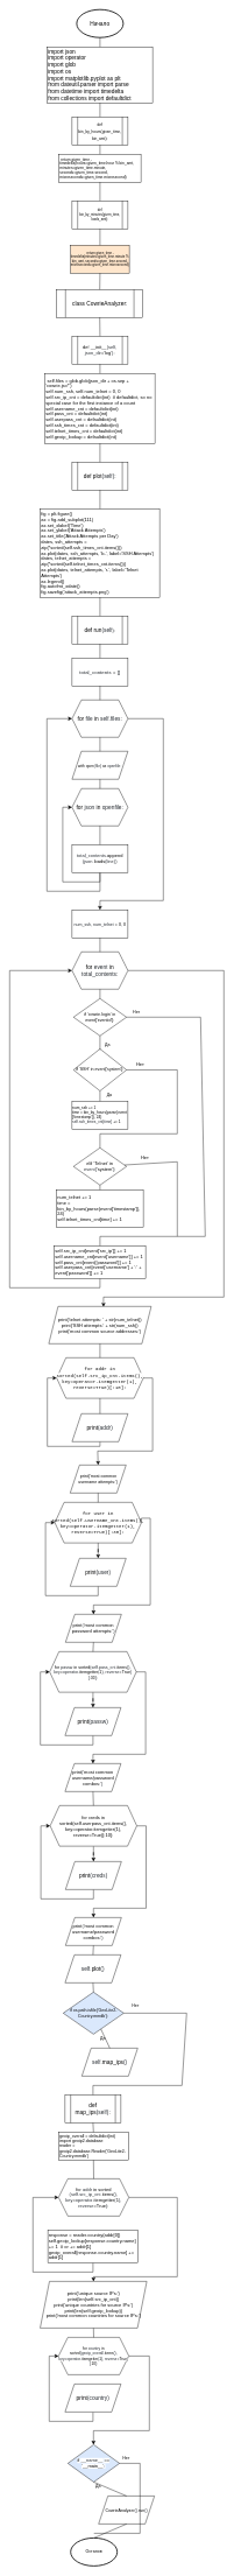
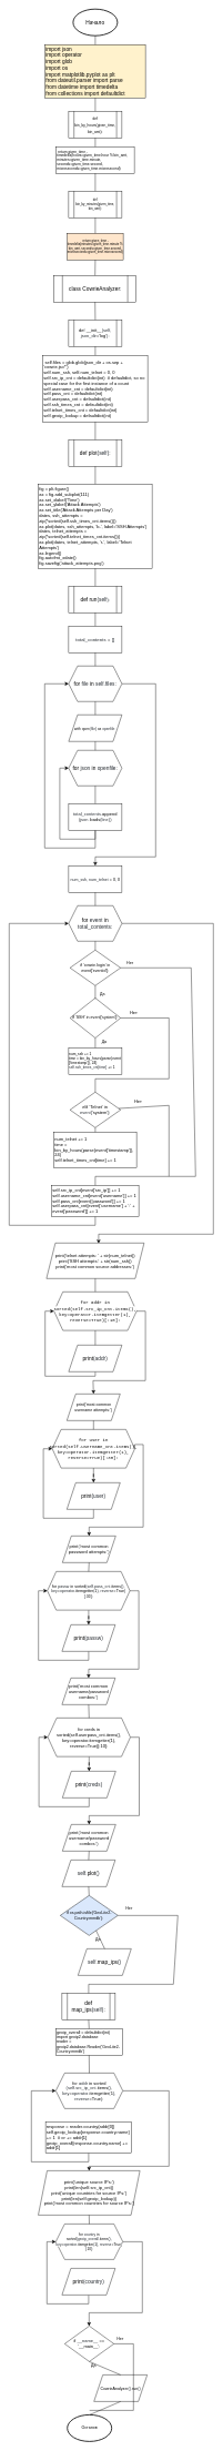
- <mxCell id="3" value="&lt;div&gt;import json&lt;/div&gt;&lt;div&gt;import operator&lt;/div&gt;&lt;div&gt;import glob&lt;/div&gt;&lt;div&gt;import os&lt;/div&gt;&lt;div&gt;import matplotlib.pyplot as plt&lt;/div&gt;&lt;div&gt;from dateutil.parser import parse&lt;/div&gt;&lt;div&gt;from datetime import timedelta&lt;/div&gt;&lt;div&gt;from collections import defaultdict&lt;/div&gt;" style="rounded=0;whiteSpace=wrap;html=1;align=left;fontStyle=0" vertex="1" parent="1"><mxGeometry x="101" y="100" width="226" height="120" as="geometry" /></mxCell>
+ <mxCell id="3" value="&lt;div&gt;import json&lt;/div&gt;&lt;div&gt;import operator&lt;/div&gt;&lt;div&gt;import glob&lt;/div&gt;&lt;div&gt;import os&lt;/div&gt;&lt;div&gt;import matplotlib.pyplot as plt&lt;/div&gt;&lt;div&gt;from dateutil.parser import parse&lt;/div&gt;&lt;div&gt;from datetime import timedelta&lt;/div&gt;&lt;div&gt;from collections import defaultdict&lt;/div&gt;" style="rounded=0;whiteSpace=wrap;html=1;align=left;fontStyle=0;fillColor=#fff2cc;" vertex="1" parent="1"><mxGeometry x="101" y="100" width="226" height="120" as="geometry" /></mxCell>
- <mxCell id="6" value="&lt;font style=&quot;font-size: 7px&quot;&gt;def bin_by_minutes(given_time, loads_amt):&lt;/font&gt;" style="shape=process;whiteSpace=wrap;html=1;backgroundOutline=1;fontSize=8;fontStyle=0" vertex="1" parent="1"><mxGeometry x="154" y="430" width="120" height="60" as="geometry" /></mxCell>
+ <mxCell id="6" value="&lt;font style=&quot;font-size: 7px&quot;&gt;def bin_by_minutes(given_time, bin_amt):&lt;/font&gt;" style="shape=process;whiteSpace=wrap;html=1;backgroundOutline=1;fontSize=8;fontStyle=0" vertex="1" parent="1"><mxGeometry x="154" y="430" width="120" height="60" as="geometry" /></mxCell>
- <mxCell id="93" value="&lt;font style=&quot;font-size: 10px&quot;&gt;&lt;span class=&quot;pl-k&quot; style=&quot;box-sizing: border-box ; font-family: , , &amp;quot;sf mono&amp;quot; , &amp;quot;menlo&amp;quot; , &amp;quot;consolas&amp;quot; , &amp;quot;liberation mono&amp;quot; , monospace ; background-color: rgb(255 , 255 , 255)&quot;&gt;if&lt;/span&gt;&lt;span style=&quot;color: rgb(36 , 41 , 47) ; font-family: , , &amp;quot;sf mono&amp;quot; , &amp;quot;menlo&amp;quot; , &amp;quot;consolas&amp;quot; , &amp;quot;liberation mono&amp;quot; , monospace ; background-color: rgb(255 , 255 , 255)&quot;&gt; &lt;/span&gt;&lt;span class=&quot;pl-s1&quot; style=&quot;box-sizing: border-box ; color: rgb(36 , 41 , 47) ; font-family: , , &amp;quot;sf mono&amp;quot; , &amp;quot;menlo&amp;quot; , &amp;quot;consolas&amp;quot; , &amp;quot;liberation mono&amp;quot; , monospace ; background-color: rgb(255 , 255 , 255)&quot;&gt;__name__&lt;/span&gt;&lt;span style=&quot;color: rgb(36 , 41 , 47) ; font-family: , , &amp;quot;sf mono&amp;quot; , &amp;quot;menlo&amp;quot; , &amp;quot;consolas&amp;quot; , &amp;quot;liberation mono&amp;quot; , monospace ; background-color: rgb(255 , 255 , 255)&quot;&gt; &lt;/span&gt;&lt;span class=&quot;pl-c1&quot; style=&quot;box-sizing: border-box ; font-family: , , &amp;quot;sf mono&amp;quot; , &amp;quot;menlo&amp;quot; , &amp;quot;consolas&amp;quot; , &amp;quot;liberation mono&amp;quot; , monospace ; background-color: rgb(255 , 255 , 255)&quot;&gt;==&lt;/span&gt;&lt;span style=&quot;color: rgb(36 , 41 , 47) ; font-family: , , &amp;quot;sf mono&amp;quot; , &amp;quot;menlo&amp;quot; , &amp;quot;consolas&amp;quot; , &amp;quot;liberation mono&amp;quot; , monospace ; background-color: rgb(255 , 255 , 255)&quot;&gt; &lt;/span&gt;&lt;span class=&quot;pl-s&quot; style=&quot;box-sizing: border-box ; font-family: , , &amp;quot;sf mono&amp;quot; , &amp;quot;menlo&amp;quot; , &amp;quot;consolas&amp;quot; , &amp;quot;liberation mono&amp;quot; , monospace ; background-color: rgb(255 , 255 , 255)&quot;&gt;'__main__'&lt;/span&gt;&lt;span style=&quot;color: rgb(36 , 41 , 47) ; font-family: , , &amp;quot;sf mono&amp;quot; , &amp;quot;menlo&amp;quot; , &amp;quot;consolas&amp;quot; , &amp;quot;liberation mono&amp;quot; , monospace ; background-color: rgb(255 , 255 , 255)&quot;&gt;:&lt;/span&gt;&lt;/font&gt;" style="rhombus;whiteSpace=wrap;html=1;fontSize=8;fontStyle=0;fillColor=#dae8fc;" vertex="1" parent="1"><mxGeometry x="145" y="5240" width="111" height="80" as="geometry" /></mxCell>
+ <mxCell id="93" value="&lt;font style=&quot;font-size: 10px&quot;&gt;&lt;span class=&quot;pl-k&quot; style=&quot;box-sizing: border-box ; font-family: , , &amp;quot;sf mono&amp;quot; , &amp;quot;menlo&amp;quot; , &amp;quot;consolas&amp;quot; , &amp;quot;liberation mono&amp;quot; , monospace ; background-color: rgb(255 , 255 , 255)&quot;&gt;if&lt;/span&gt;&lt;span style=&quot;color: rgb(36 , 41 , 47) ; font-family: , , &amp;quot;sf mono&amp;quot; , &amp;quot;menlo&amp;quot; , &amp;quot;consolas&amp;quot; , &amp;quot;liberation mono&amp;quot; , monospace ; background-color: rgb(255 , 255 , 255)&quot;&gt; &lt;/span&gt;&lt;span class=&quot;pl-s1&quot; style=&quot;box-sizing: border-box ; color: rgb(36 , 41 , 47) ; font-family: , , &amp;quot;sf mono&amp;quot; , &amp;quot;menlo&amp;quot; , &amp;quot;consolas&amp;quot; , &amp;quot;liberation mono&amp;quot; , monospace ; background-color: rgb(255 , 255 , 255)&quot;&gt;__name__&lt;/span&gt;&lt;span style=&quot;color: rgb(36 , 41 , 47) ; font-family: , , &amp;quot;sf mono&amp;quot; , &amp;quot;menlo&amp;quot; , &amp;quot;consolas&amp;quot; , &amp;quot;liberation mono&amp;quot; , monospace ; background-color: rgb(255 , 255 , 255)&quot;&gt; &lt;/span&gt;&lt;span class=&quot;pl-c1&quot; style=&quot;box-sizing: border-box ; font-family: , , &amp;quot;sf mono&amp;quot; , &amp;quot;menlo&amp;quot; , &amp;quot;consolas&amp;quot; , &amp;quot;liberation mono&amp;quot; , monospace ; background-color: rgb(255 , 255 , 255)&quot;&gt;==&lt;/span&gt;&lt;span style=&quot;color: rgb(36 , 41 , 47) ; font-family: , , &amp;quot;sf mono&amp;quot; , &amp;quot;menlo&amp;quot; , &amp;quot;consolas&amp;quot; , &amp;quot;liberation mono&amp;quot; , monospace ; background-color: rgb(255 , 255 , 255)&quot;&gt; &lt;/span&gt;&lt;span class=&quot;pl-s&quot; style=&quot;box-sizing: border-box ; font-family: , , &amp;quot;sf mono&amp;quot; , &amp;quot;menlo&amp;quot; , &amp;quot;consolas&amp;quot; , &amp;quot;liberation mono&amp;quot; , monospace ; background-color: rgb(255 , 255 , 255)&quot;&gt;'__main__'&lt;/span&gt;&lt;span style=&quot;color: rgb(36 , 41 , 47) ; font-family: , , &amp;quot;sf mono&amp;quot; , &amp;quot;menlo&amp;quot; , &amp;quot;consolas&amp;quot; , &amp;quot;liberation mono&amp;quot; , monospace ; background-color: rgb(255 , 255 , 255)&quot;&gt;:&lt;/span&gt;&lt;/font&gt;" style="rhombus;whiteSpace=wrap;html=1;fontSize=8;fontStyle=0" vertex="1" parent="1"><mxGeometry x="145" y="5240" width="111" height="80" as="geometry" /></mxCell>
